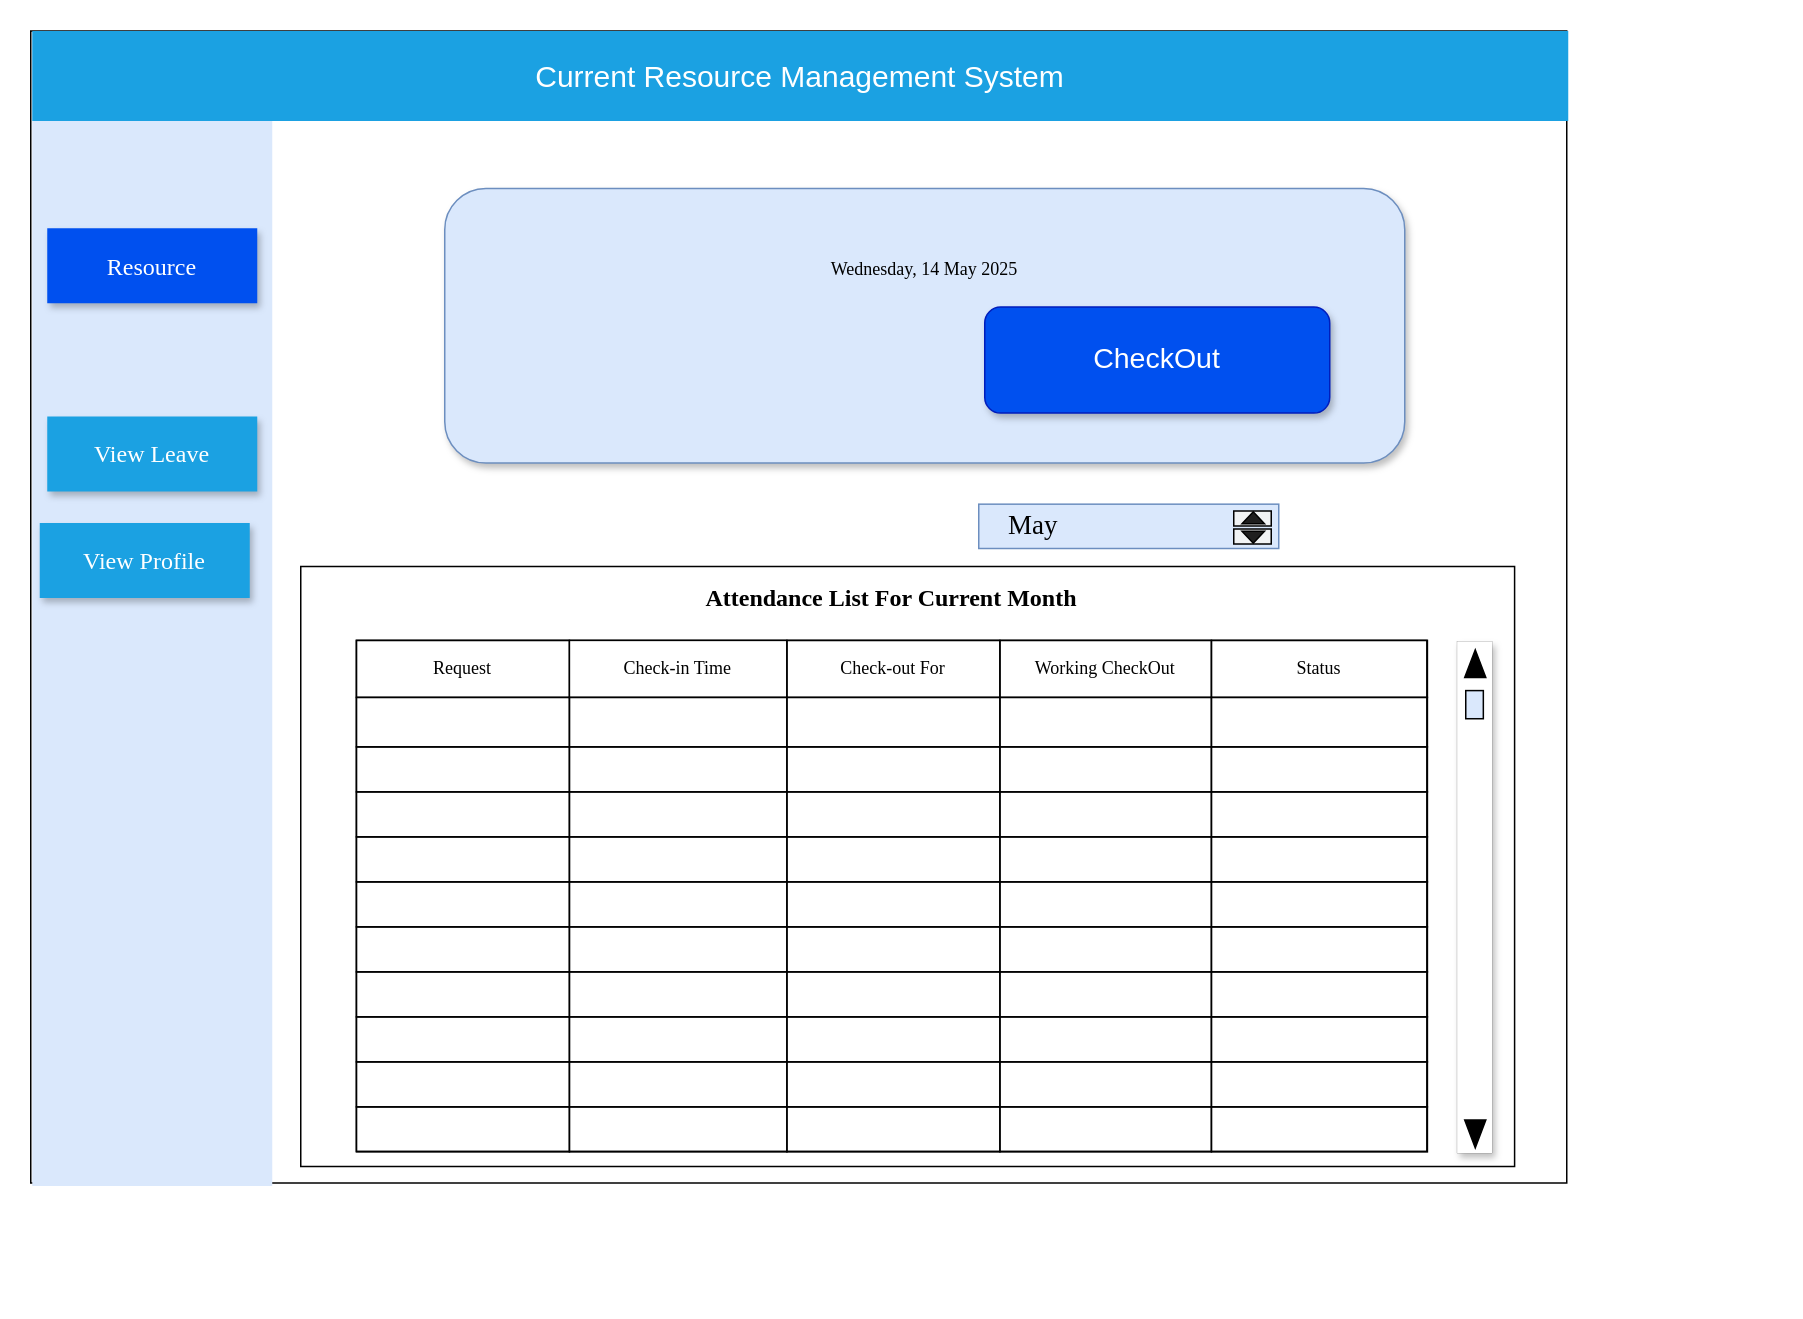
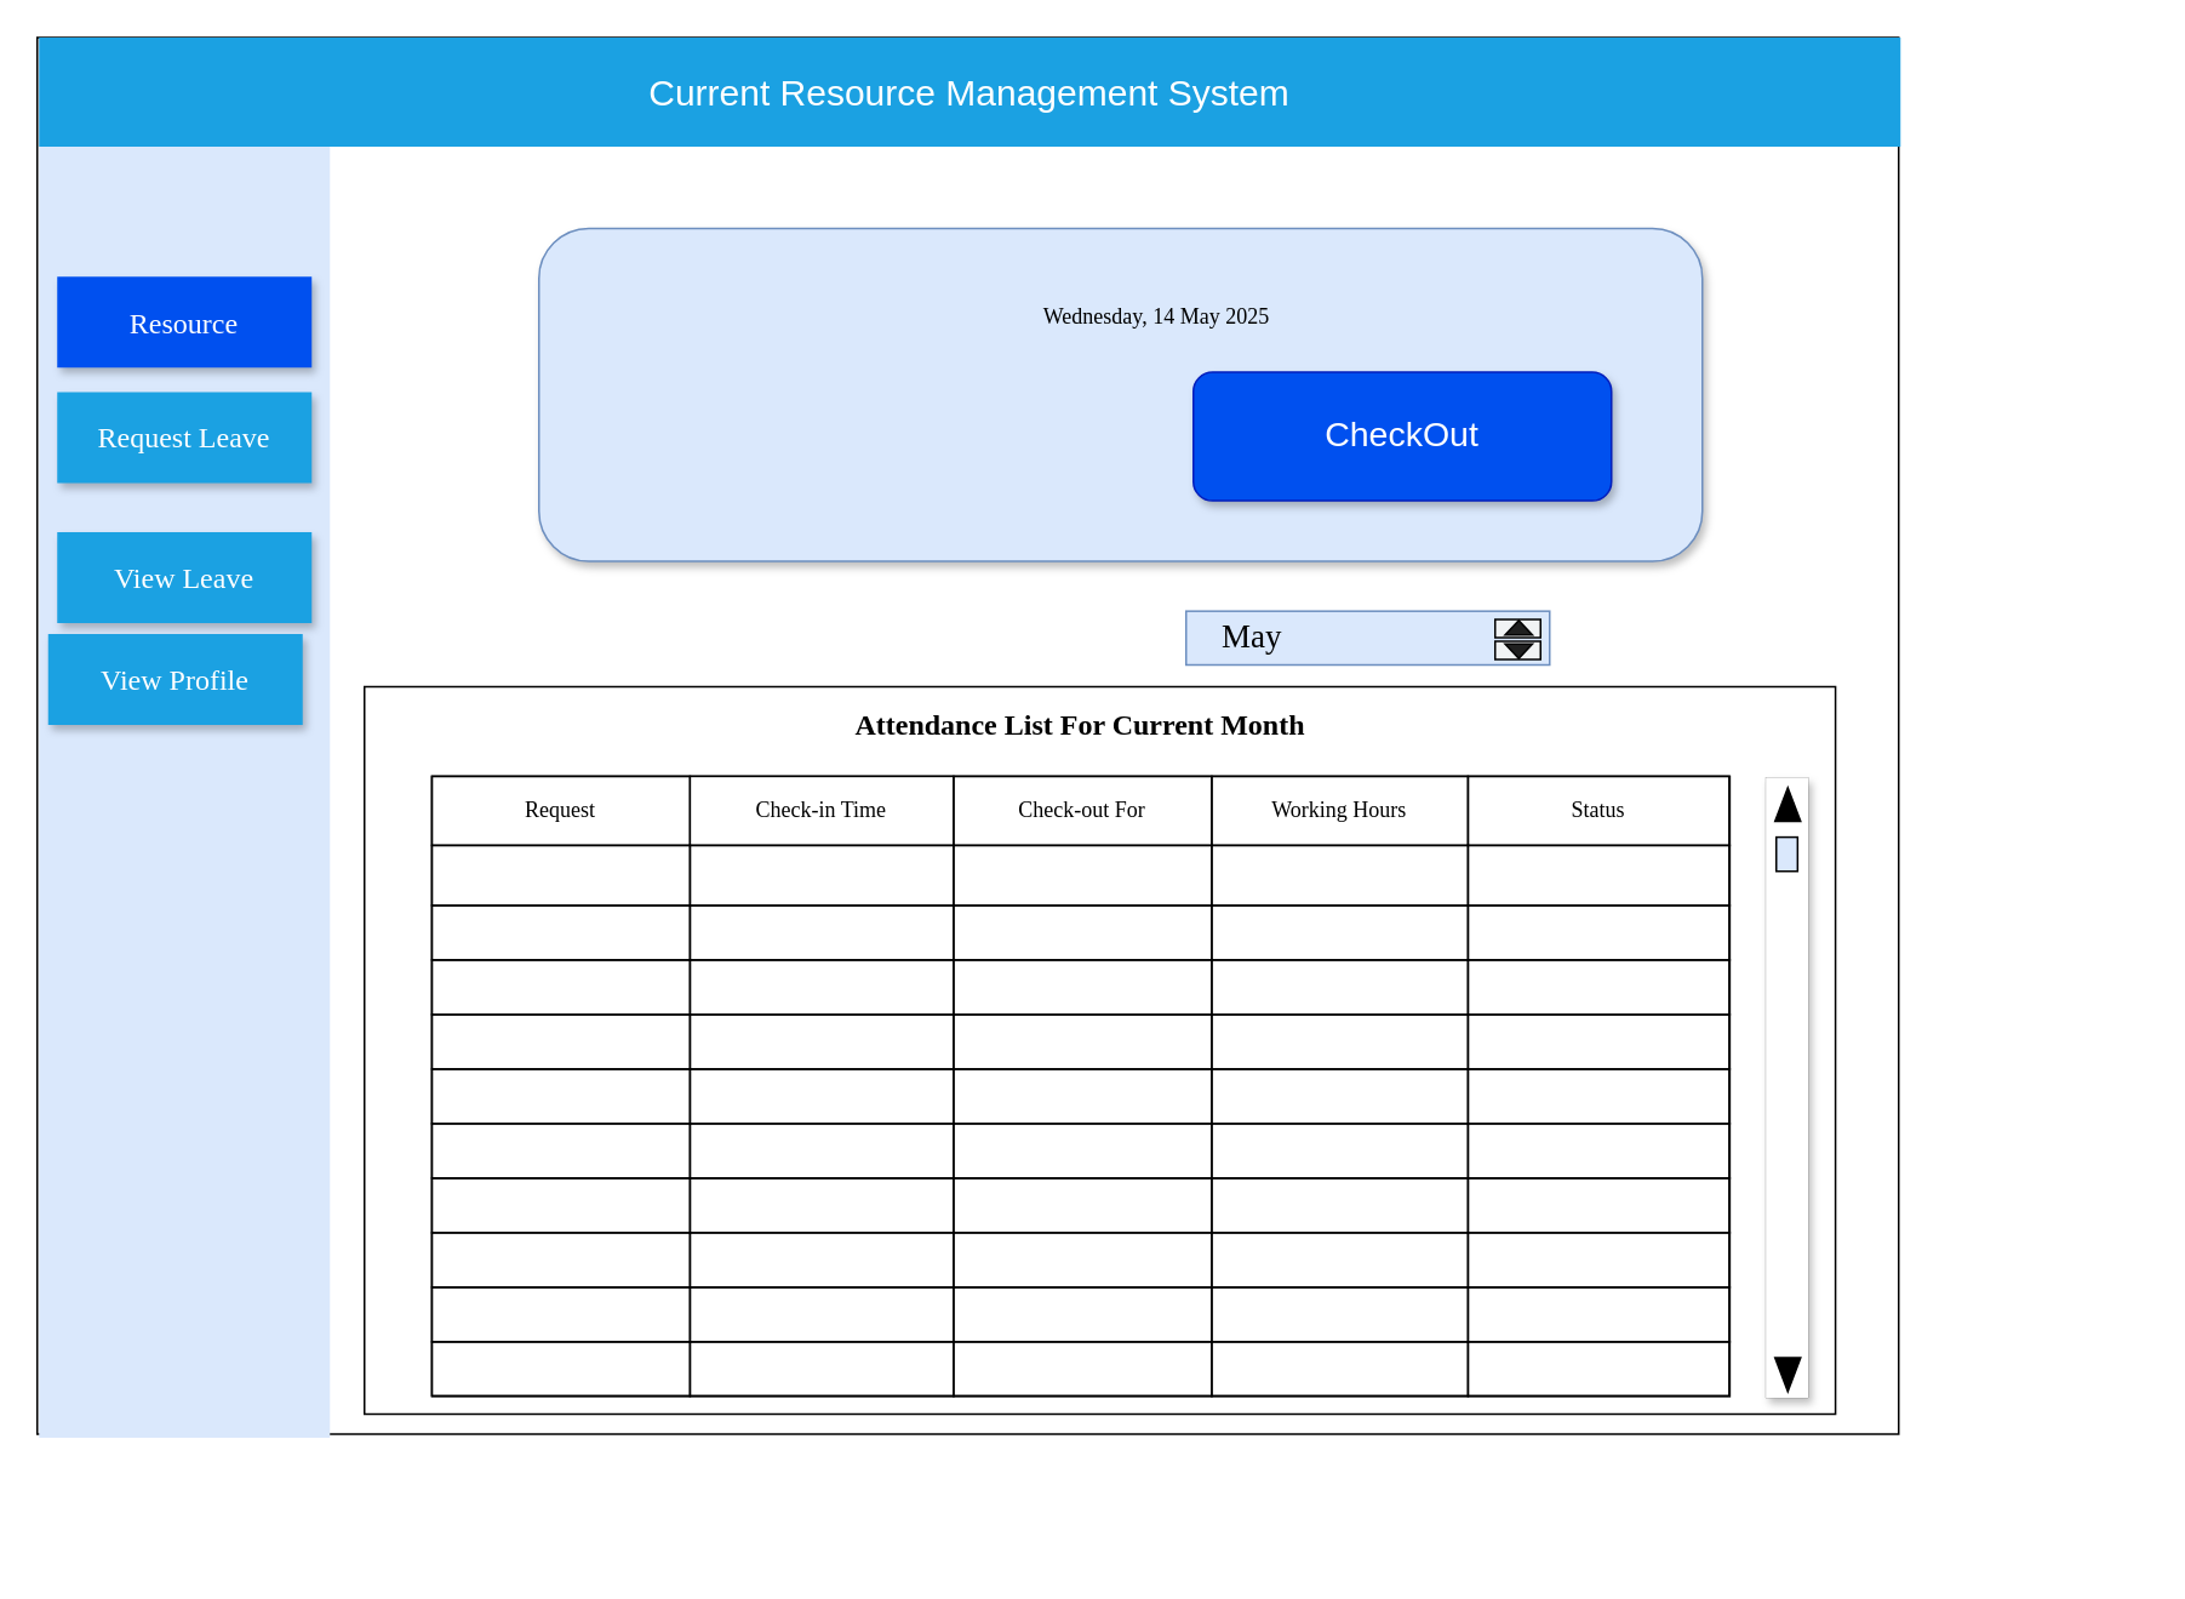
- <mxCell id="16" value="&lt;font face=&quot;Times New Roman&quot;&gt;Wednesday, 14 May 2025&lt;/font&gt;" style="text;html=1;align=center;verticalAlign=middle;whiteSpace=wrap;rounded=0;" vertex="1" parent="14"><mxGeometry x="230" y="41.591" width="180" height="24.955" as="geometry" /></mxCell>
+ <mxCell id="16" value="&lt;font face=&quot;Times New Roman&quot;&gt;Wednesday, 14 May 2025&lt;/font&gt;" style="text;html=1;align=center;verticalAlign=middle;whiteSpace=wrap;rounded=0;" vertex="1" parent="14"><mxGeometry x="250" y="36.591" width="180" height="24.955" as="geometry" /></mxCell>
+ <mxCell id="10" value="&lt;font face=&quot;Times New Roman&quot; style=&quot;font-size: 16px; color: rgb(255, 255, 255);&quot;&gt;Request Leave&lt;/font&gt;" style="rounded=0;whiteSpace=wrap;html=1;fillColor=#1BA1E2;strokeColor=none;shadow=1;" vertex="1" parent="6"><mxGeometry x="10" y="195" width="140" height="50" as="geometry" /></mxCell>
- <mxCell id="11" value="&lt;font face=&quot;Times New Roman&quot; color=&quot;#ffffff&quot;&gt;&lt;span style=&quot;font-size: 16px;&quot;&gt;View Leave&lt;/span&gt;&lt;/font&gt;" style="rounded=0;whiteSpace=wrap;html=1;fillColor=#1BA1E2;strokeColor=none;shadow=1;" vertex="1" parent="6"><mxGeometry x="10" y="257" width="140" height="50" as="geometry" /></mxCell>
+ <mxCell id="11" value="&lt;font face=&quot;Times New Roman&quot; color=&quot;#ffffff&quot;&gt;&lt;span style=&quot;font-size: 16px;&quot;&gt;View Leave&lt;/span&gt;&lt;/font&gt;" style="rounded=0;whiteSpace=wrap;html=1;fillColor=#1BA1E2;strokeColor=none;shadow=1;" vertex="1" parent="6"><mxGeometry x="10" y="272" width="140" height="50" as="geometry" /></mxCell>
- <mxCell id="25" value="Working CheckOut" style="connectable=0;recursiveResize=0;strokeColor=inherit;fillColor=none;align=center;whiteSpace=wrap;html=1;fontFamily=Times New Roman;" parent="21" vertex="1"><mxGeometry x="429" width="141" height="38" as="geometry"><mxRectangle width="141" height="38" as="alternateBounds" /></mxGeometry></mxCell>
+ <mxCell id="25" value="Working Hours" style="connectable=0;recursiveResize=0;strokeColor=inherit;fillColor=none;align=center;whiteSpace=wrap;html=1;fontFamily=Times New Roman;" parent="21" vertex="1"><mxGeometry x="429" width="141" height="38" as="geometry"><mxRectangle width="141" height="38" as="alternateBounds" /></mxGeometry></mxCell>
